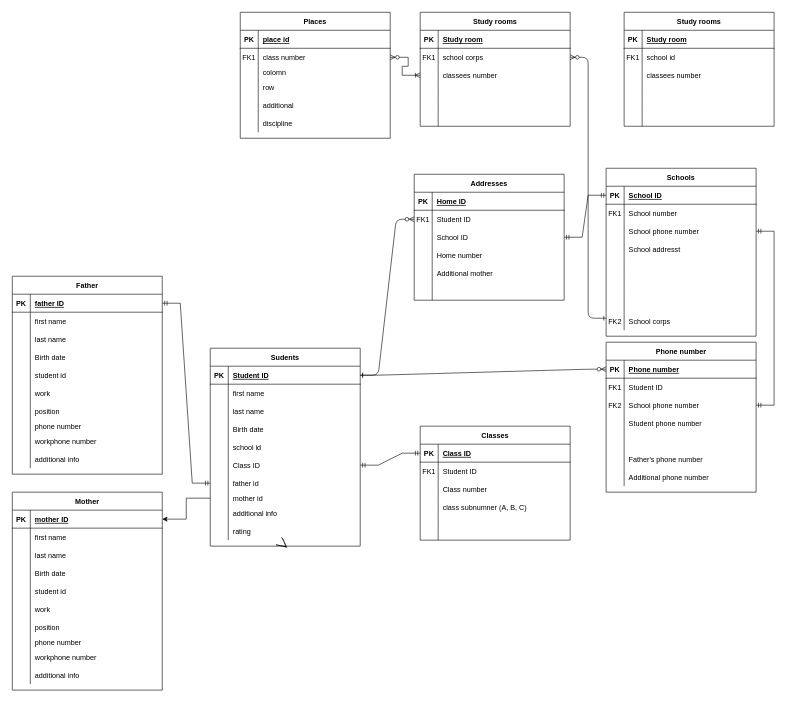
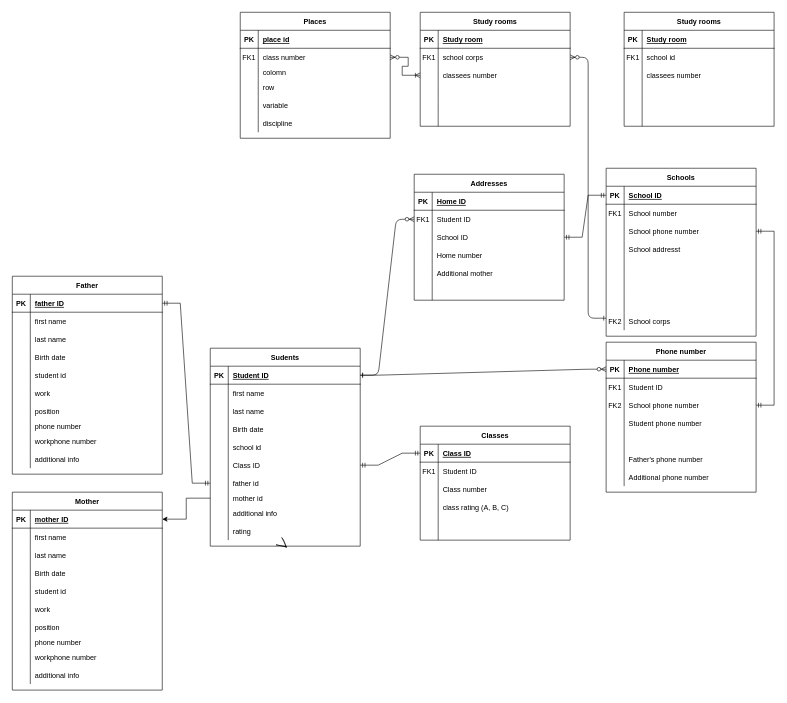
- <mxCell id="112" value="additional" style="shape=partialRectangle;overflow=hidden;connectable=0;fillColor=none;top=0;left=0;bottom=0;right=0;align=left;spacingLeft=6;" parent="110" vertex="1"><mxGeometry x="30" width="220" height="30" as="geometry"><mxRectangle width="220" height="30" as="alternateBounds" /></mxGeometry></mxCell>
+ <mxCell id="112" value="variable" style="shape=partialRectangle;overflow=hidden;connectable=0;fillColor=none;top=0;left=0;bottom=0;right=0;align=left;spacingLeft=6;" parent="110" vertex="1"><mxGeometry x="30" width="220" height="30" as="geometry"><mxRectangle width="220" height="30" as="alternateBounds" /></mxGeometry></mxCell>
- <mxCell id="155" value="class subnumner (A, B, C)" style="shape=partialRectangle;overflow=hidden;connectable=0;fillColor=none;top=0;left=0;bottom=0;right=0;align=left;spacingLeft=6;" parent="153" vertex="1"><mxGeometry x="30" width="220" height="30" as="geometry"><mxRectangle width="220" height="30" as="alternateBounds" /></mxGeometry></mxCell>
+ <mxCell id="155" value="class rating (A, B, C)" style="shape=partialRectangle;overflow=hidden;connectable=0;fillColor=none;top=0;left=0;bottom=0;right=0;align=left;spacingLeft=6;" parent="153" vertex="1"><mxGeometry x="30" width="220" height="30" as="geometry"><mxRectangle width="220" height="30" as="alternateBounds" /></mxGeometry></mxCell>
